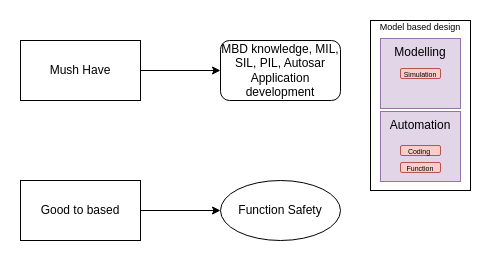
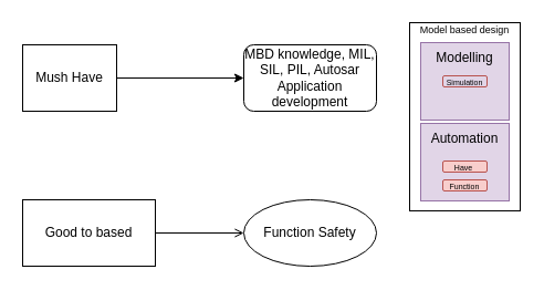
- <mxCell id="3" value="Mush Have" style="rounded=0;whiteSpace=wrap;html=1;" vertex="1" parent="1"><mxGeometry x="20" y="40" width="120" height="60" as="geometry" /></mxCell>
+ <mxCell id="3" value="Mush Have" style="rounded=0;whiteSpace=wrap;html=1;" vertex="1" parent="1"><mxGeometry x="20" y="40" width="85" height="60" as="geometry" /></mxCell>
- <mxCell id="16" value="&lt;font style=&quot;font-size: 7px;&quot;&gt;Simulation&lt;/font&gt;" style="rounded=1;whiteSpace=wrap;html=1;align=center;fillColor=#f8cecc;strokeColor=#b85450;" vertex="1" parent="14"><mxGeometry x="20" y="30" width="40" height="10" as="geometry" /></mxCell>
+ <mxCell id="16" value="&lt;font style=&quot;font-size: 7px;&quot;&gt;Simulation&lt;/font&gt;" style="rounded=1;whiteSpace=wrap;html=1;align=center;fillColor=#e1d5e7;strokeColor=#b85450;" vertex="1" parent="14"><mxGeometry x="20" y="30" width="40" height="10" as="geometry" /></mxCell>
- <mxCell id="12" value="&lt;font style=&quot;font-size: 7px;&quot;&gt;Coding&amp;nbsp;&lt;/font&gt;" style="rounded=1;whiteSpace=wrap;html=1;align=center;fillColor=#f8cecc;strokeColor=#b85450;" vertex="1" parent="10"><mxGeometry x="20" y="107" width="40" height="10" as="geometry" /></mxCell>
+ <mxCell id="12" value="&lt;font style=&quot;font-size: 7px;&quot;&gt;Have&amp;nbsp;&lt;/font&gt;" style="rounded=1;whiteSpace=wrap;html=1;align=center;fillColor=#f8cecc;strokeColor=#b85450;" vertex="1" parent="10"><mxGeometry x="20" y="107" width="40" height="10" as="geometry" /></mxCell>
- <mxCell id="5" value="" style="edgeStyle=orthogonalEdgeStyle;rounded=0;orthogonalLoop=1;jettySize=auto;html=1;" edge="1" parent="1" source="6" target="7"><mxGeometry relative="1" as="geometry" /></mxCell>
+ <mxCell id="5" value="" style="edgeStyle=orthogonalEdgeStyle;rounded=0;orthogonalLoop=1;jettySize=auto;html=1;endArrow=open;" edge="1" parent="1" source="6" target="7"><mxGeometry relative="1" as="geometry" /></mxCell>
